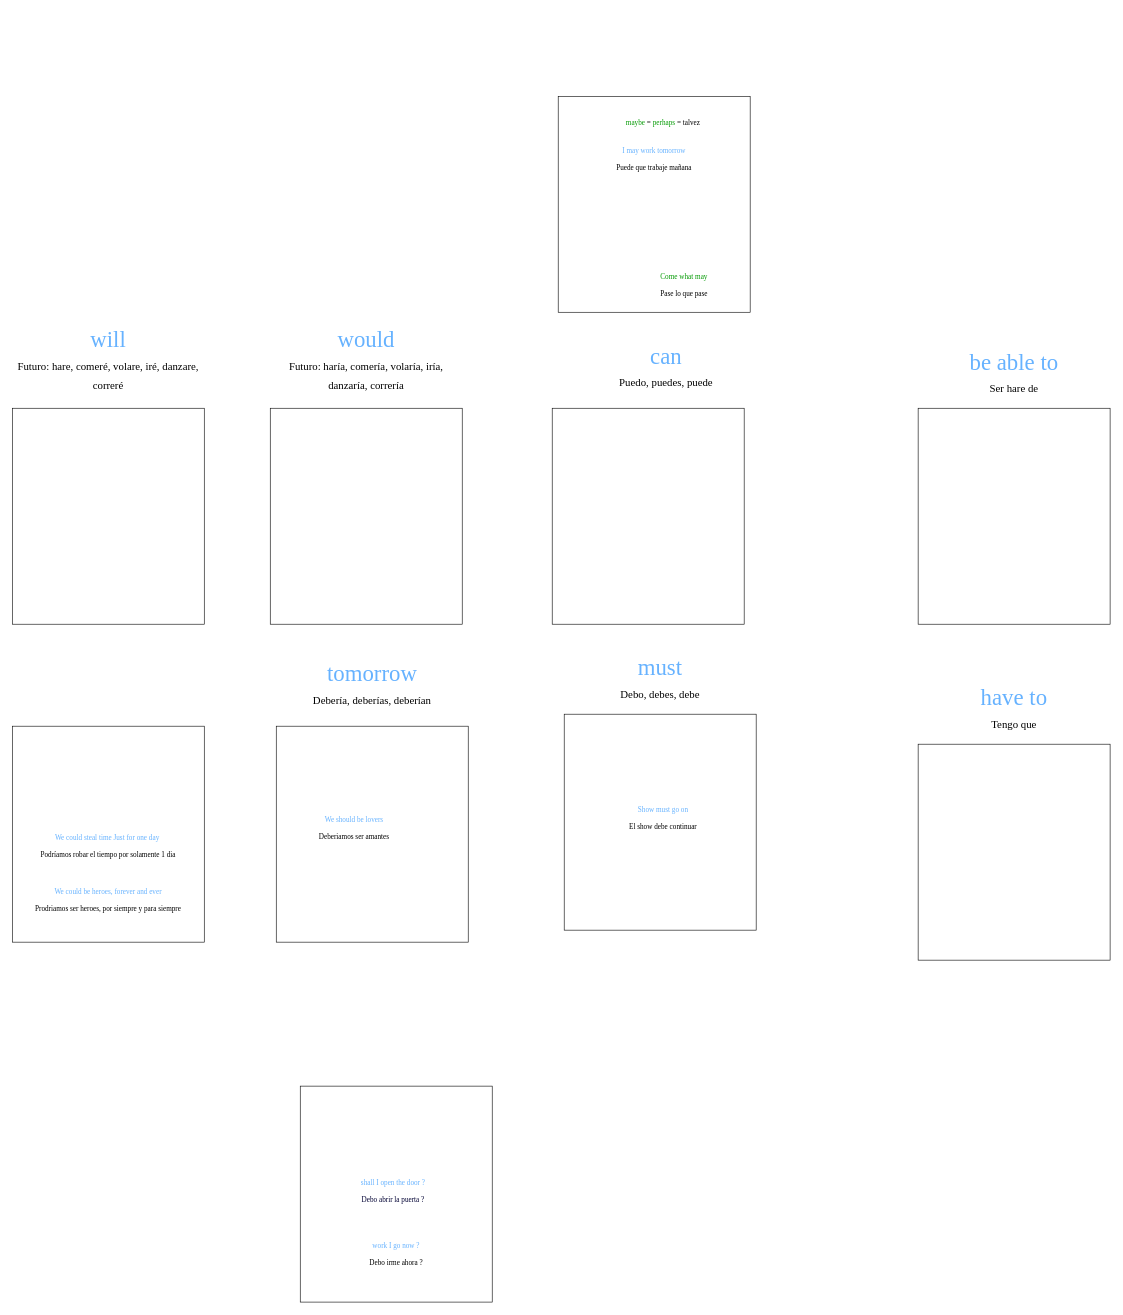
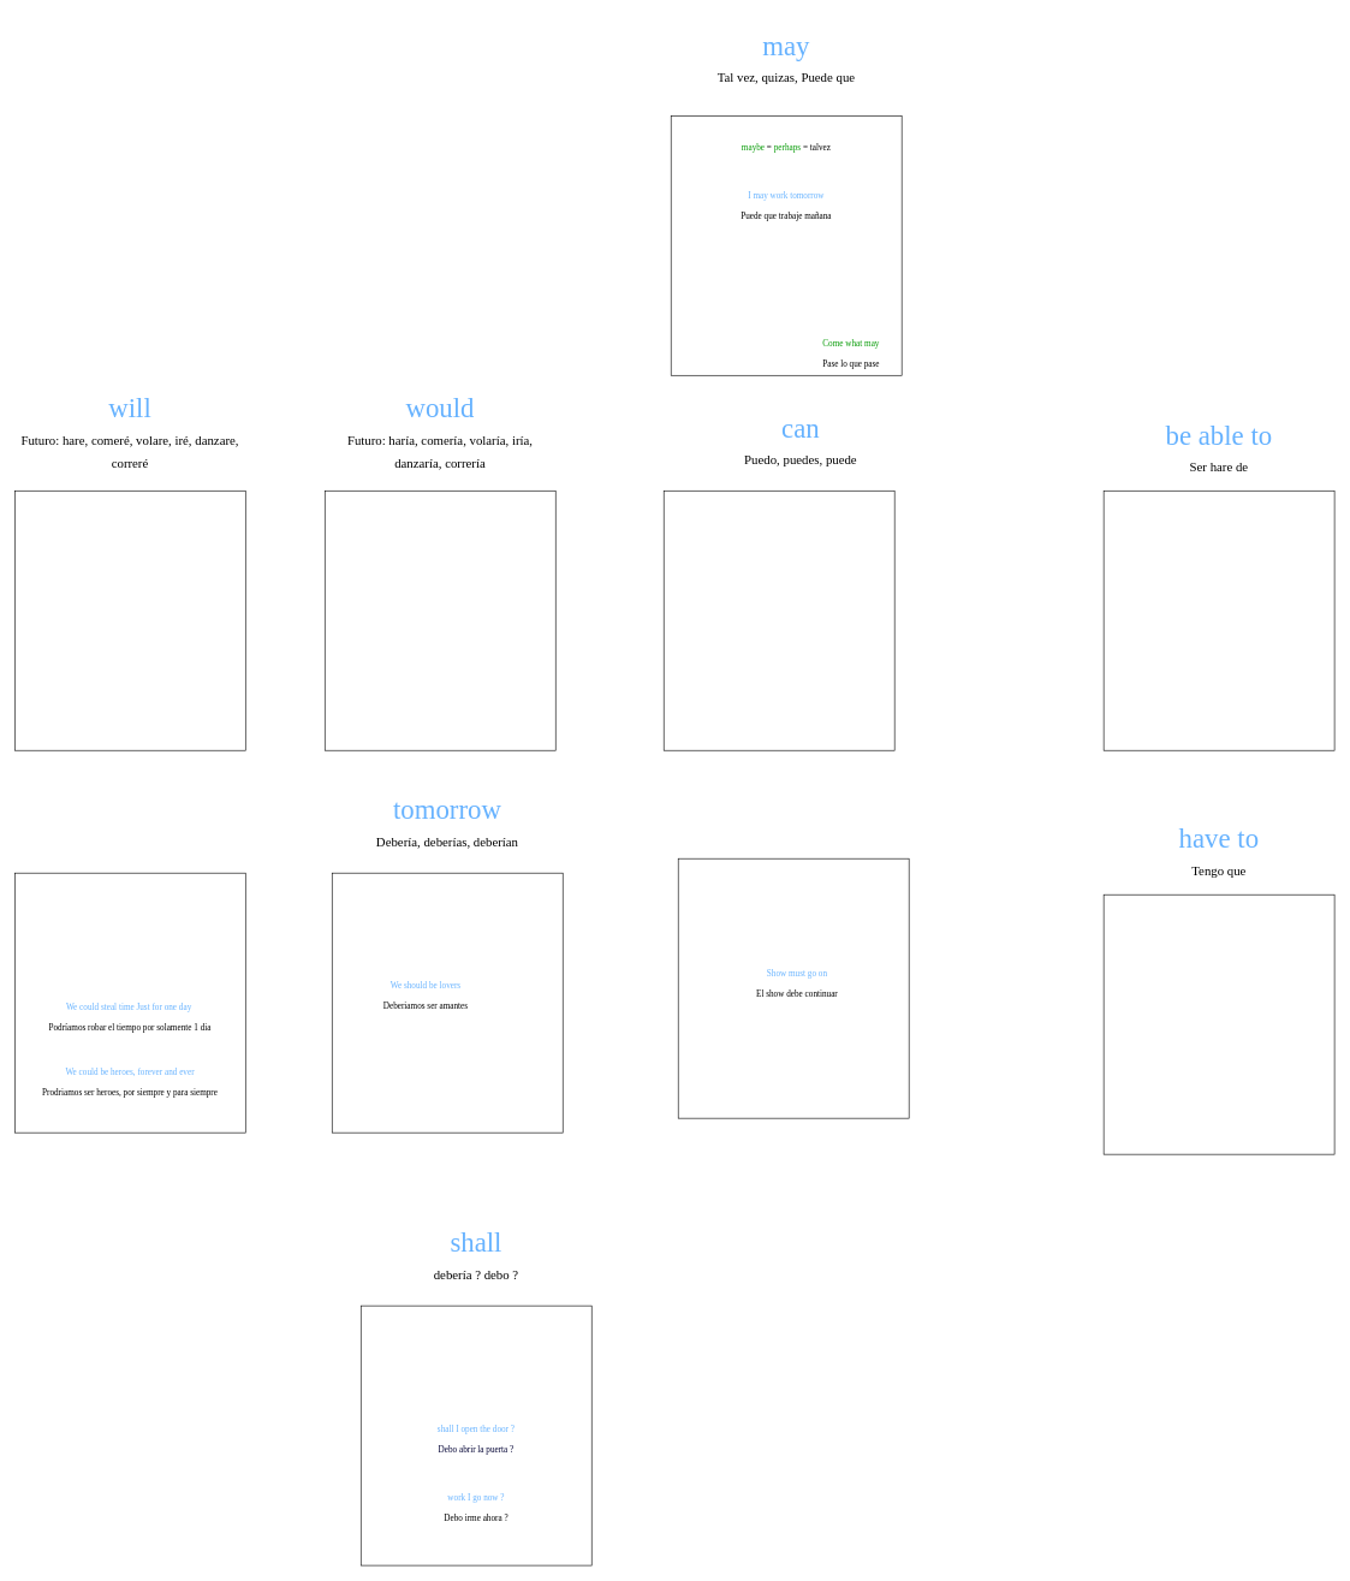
+ <mxCell id="16" value="&lt;font style=&quot;font-size: 38px;&quot; color=&quot;#66b2ff&quot;&gt;may&lt;/font&gt;&lt;font style=&quot;font-size: 18px;&quot;&gt;&lt;br&gt;Tal vez, quizas, Puede que&lt;/font&gt;" style="text;html=1;strokeColor=none;fillColor=none;align=center;verticalAlign=middle;whiteSpace=wrap;rounded=0;fontSize=28;fontFamily=Comic Sans MS;" parent="1" vertex="1"><mxGeometry x="930" y="20" width="320" height="120" as="geometry" /></mxCell>
- <mxCell id="18" value="&lt;font color=&quot;#009900&quot;&gt;maybe&lt;/font&gt; = &lt;font color=&quot;#009900&quot;&gt;perhaps&lt;/font&gt; = talvez" style="text;html=1;strokeColor=none;fillColor=none;align=center;verticalAlign=middle;whiteSpace=wrap;rounded=0;fontFamily=Comic Sans MS;" parent="1" vertex="1"><mxGeometry x="1005" y="190" width="200" height="30" as="geometry" /></mxCell>
+ <mxCell id="18" value="&lt;font color=&quot;#009900&quot;&gt;maybe&lt;/font&gt; = &lt;font color=&quot;#009900&quot;&gt;perhaps&lt;/font&gt; = talvez" style="text;html=1;strokeColor=none;fillColor=none;align=center;verticalAlign=middle;whiteSpace=wrap;rounded=0;fontFamily=Comic Sans MS;" parent="1" vertex="1"><mxGeometry x="990" y="190" width="200" height="30" as="geometry" /></mxCell>
- <mxCell id="17" value="&lt;font color=&quot;#66b2ff&quot;&gt;I may work tomorrow&lt;/font&gt;&lt;br&gt;&lt;br&gt;Puede que trabaje mañana" style="text;html=1;strokeColor=none;fillColor=none;align=center;verticalAlign=middle;whiteSpace=wrap;rounded=0;fontFamily=Comic Sans MS;" parent="1" vertex="1"><mxGeometry x="970" y="240" width="240" height="50" as="geometry" /></mxCell>
+ <mxCell id="17" value="&lt;font color=&quot;#66b2ff&quot;&gt;I may work tomorrow&lt;/font&gt;&lt;br&gt;&lt;br&gt;Puede que trabaje mañana" style="text;html=1;strokeColor=none;fillColor=none;align=center;verticalAlign=middle;whiteSpace=wrap;rounded=0;fontFamily=Comic Sans MS;" parent="1" vertex="1"><mxGeometry x="970" y="260" width="240" height="50" as="geometry" /></mxCell>
- <mxCell id="29" value="&lt;font color=&quot;#009900&quot;&gt;Come what may&lt;/font&gt;&lt;br&gt;&lt;br&gt;Pase lo que pase" style="text;html=1;strokeColor=none;fillColor=none;align=center;verticalAlign=middle;whiteSpace=wrap;rounded=0;fontFamily=Comic Sans MS;" vertex="1" parent="1"><mxGeometry x="1070" y="445" width="140" height="60" as="geometry" /></mxCell>
+ <mxCell id="29" value="&lt;font color=&quot;#009900&quot;&gt;Come what may&lt;/font&gt;&lt;br&gt;&lt;br&gt;Pase lo que pase" style="text;html=1;strokeColor=none;fillColor=none;align=center;verticalAlign=middle;whiteSpace=wrap;rounded=0;fontFamily=Comic Sans MS;" vertex="1" parent="1"><mxGeometry x="1110" y="460" width="140" height="60" as="geometry" /></mxCell>
- <mxCell id="20" value="&lt;font style=&quot;font-size: 38px;&quot; color=&quot;#66b2ff&quot;&gt;must&lt;/font&gt;&lt;font style=&quot;font-size: 18px;&quot;&gt;&lt;br&gt;Debo, debes, debe&lt;/font&gt;" style="text;html=1;strokeColor=none;fillColor=none;align=center;verticalAlign=middle;whiteSpace=wrap;rounded=0;fontSize=28;fontFamily=Comic Sans MS;" parent="1" vertex="1"><mxGeometry x="940" y="1070" width="320" height="120" as="geometry" /></mxCell>
+ <mxCell id="24" value="&lt;font style=&quot;&quot;&gt;&lt;font color=&quot;#66b2ff&quot;&gt;&lt;span style=&quot;font-size: 38px;&quot;&gt;shall&lt;/span&gt;&lt;/font&gt;&lt;br&gt;&lt;span style=&quot;font-size: 18px;&quot;&gt;debería&amp;nbsp;? debo ?&lt;/span&gt;&lt;/font&gt;" style="text;html=1;strokeColor=none;fillColor=none;align=center;verticalAlign=middle;whiteSpace=wrap;rounded=0;fontSize=28;fontFamily=Comic Sans MS;" parent="1" vertex="1"><mxGeometry x="500" y="1680" width="320" height="120" as="geometry" /></mxCell>
- <mxCell id="12" value="&lt;font color=&quot;#66b2ff&quot;&gt;shall I open the door ?&lt;/font&gt;&lt;br&gt;&lt;br&gt;&lt;font color=&quot;#000033&quot;&gt;Debo abrir la puerta ?&lt;/font&gt;" style="text;html=1;strokeColor=none;fillColor=none;align=center;verticalAlign=middle;whiteSpace=wrap;rounded=0;fontFamily=Comic Sans MS;" parent="1" vertex="1"><mxGeometry x="535" y="1960" width="240" height="50" as="geometry" /></mxCell>
+ <mxCell id="12" value="&lt;font color=&quot;#66b2ff&quot;&gt;shall I open the door ?&lt;/font&gt;&lt;br&gt;&lt;br&gt;&lt;font color=&quot;#000033&quot;&gt;Debo abrir la puerta ?&lt;/font&gt;" style="text;html=1;strokeColor=none;fillColor=none;align=center;verticalAlign=middle;whiteSpace=wrap;rounded=0;fontFamily=Comic Sans MS;" parent="1" vertex="1"><mxGeometry x="540" y="1970" width="240" height="50" as="geometry" /></mxCell>
